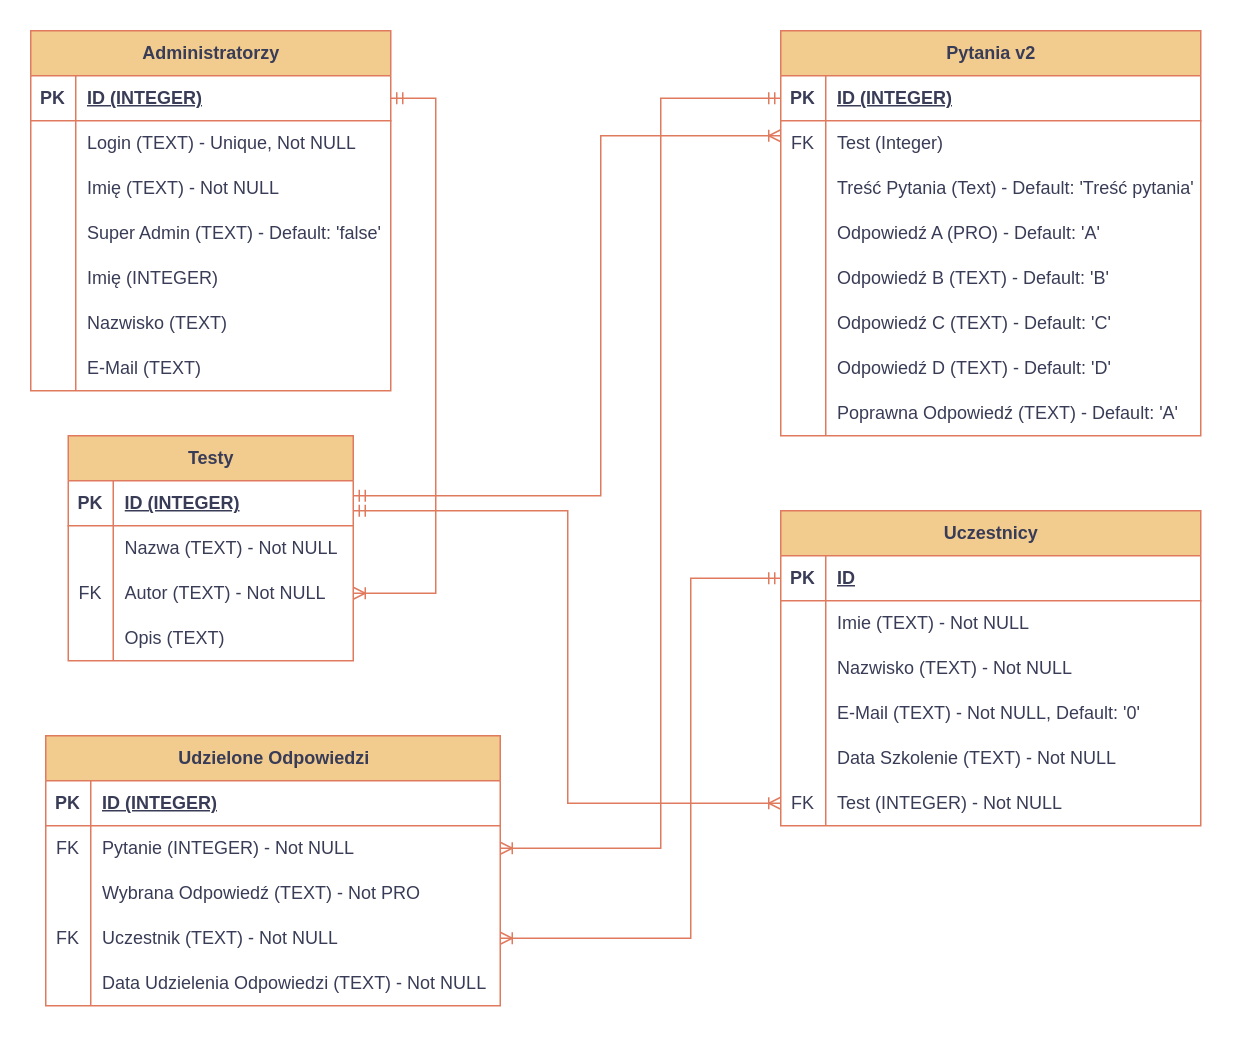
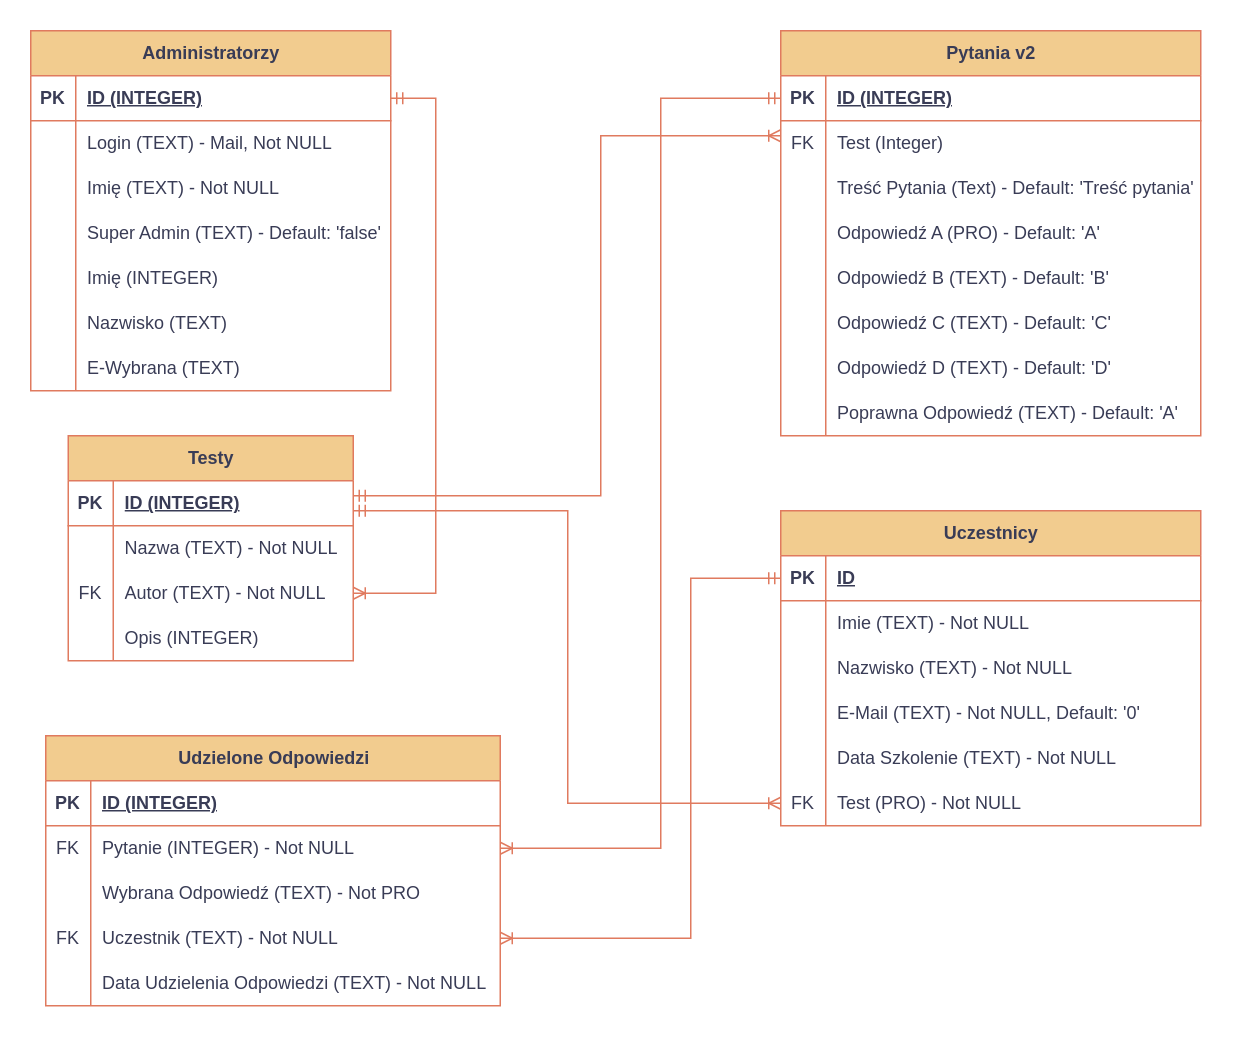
- <mxCell id="8" value="Login (TEXT) - Unique, Not NULL" style="shape=partialRectangle;connectable=0;fillColor=none;top=0;left=0;bottom=0;right=0;align=left;spacingLeft=6;overflow=hidden;whiteSpace=wrap;html=1;labelBackgroundColor=none;strokeColor=#E07A5F;fontColor=#393C56;rounded=0;" parent="6" vertex="1"><mxGeometry x="30" width="210" height="30" as="geometry"><mxRectangle width="210" height="30" as="alternateBounds" /></mxGeometry></mxCell>
+ <mxCell id="8" value="Login (TEXT) - Mail, Not NULL" style="shape=partialRectangle;connectable=0;fillColor=none;top=0;left=0;bottom=0;right=0;align=left;spacingLeft=6;overflow=hidden;whiteSpace=wrap;html=1;labelBackgroundColor=none;strokeColor=#E07A5F;fontColor=#393C56;rounded=0;" parent="6" vertex="1"><mxGeometry x="30" width="210" height="30" as="geometry"><mxRectangle width="210" height="30" as="alternateBounds" /></mxGeometry></mxCell>
- <mxCell id="23" value="E-Mail (TEXT)" style="shape=partialRectangle;connectable=0;fillColor=none;top=0;left=0;bottom=0;right=0;align=left;spacingLeft=6;overflow=hidden;whiteSpace=wrap;html=1;labelBackgroundColor=none;strokeColor=#E07A5F;fontColor=#393C56;rounded=0;" parent="21" vertex="1"><mxGeometry x="30" width="210" height="30" as="geometry"><mxRectangle width="210" height="30" as="alternateBounds" /></mxGeometry></mxCell>
+ <mxCell id="23" value="E-Wybrana (TEXT)" style="shape=partialRectangle;connectable=0;fillColor=none;top=0;left=0;bottom=0;right=0;align=left;spacingLeft=6;overflow=hidden;whiteSpace=wrap;html=1;labelBackgroundColor=none;strokeColor=#E07A5F;fontColor=#393C56;rounded=0;" parent="21" vertex="1"><mxGeometry x="30" width="210" height="30" as="geometry"><mxRectangle width="210" height="30" as="alternateBounds" /></mxGeometry></mxCell>
- <mxCell id="61" value="Opis (TEXT)" style="shape=partialRectangle;connectable=0;fillColor=none;top=0;left=0;bottom=0;right=0;align=left;spacingLeft=6;overflow=hidden;whiteSpace=wrap;html=1;strokeColor=#E07A5F;fontColor=#393C56;rounded=0;" parent="59" vertex="1"><mxGeometry x="30" width="160" height="30" as="geometry"><mxRectangle width="160" height="30" as="alternateBounds" /></mxGeometry></mxCell>
+ <mxCell id="61" value="Opis (INTEGER)" style="shape=partialRectangle;connectable=0;fillColor=none;top=0;left=0;bottom=0;right=0;align=left;spacingLeft=6;overflow=hidden;whiteSpace=wrap;html=1;strokeColor=#E07A5F;fontColor=#393C56;rounded=0;" parent="59" vertex="1"><mxGeometry x="30" width="160" height="30" as="geometry"><mxRectangle width="160" height="30" as="alternateBounds" /></mxGeometry></mxCell>
- <mxCell id="80" value="Test (INTEGER) - Not NULL" style="shape=partialRectangle;connectable=0;fillColor=none;top=0;left=0;bottom=0;right=0;align=left;spacingLeft=6;overflow=hidden;whiteSpace=wrap;html=1;strokeColor=#E07A5F;fontColor=#393C56;rounded=0;" parent="78" vertex="1"><mxGeometry x="30" width="250" height="30" as="geometry"><mxRectangle width="250" height="30" as="alternateBounds" /></mxGeometry></mxCell>
+ <mxCell id="80" value="Test (PRO) - Not NULL" style="shape=partialRectangle;connectable=0;fillColor=none;top=0;left=0;bottom=0;right=0;align=left;spacingLeft=6;overflow=hidden;whiteSpace=wrap;html=1;strokeColor=#E07A5F;fontColor=#393C56;rounded=0;" parent="78" vertex="1"><mxGeometry x="30" width="250" height="30" as="geometry"><mxRectangle width="250" height="30" as="alternateBounds" /></mxGeometry></mxCell>
